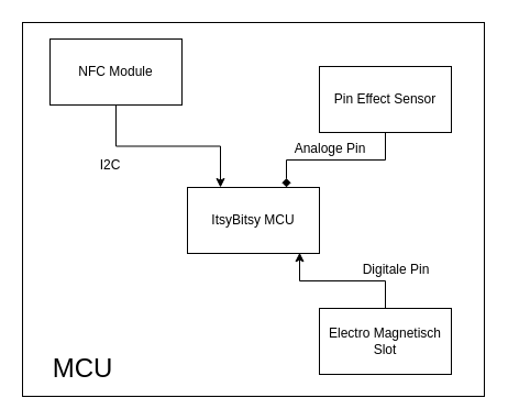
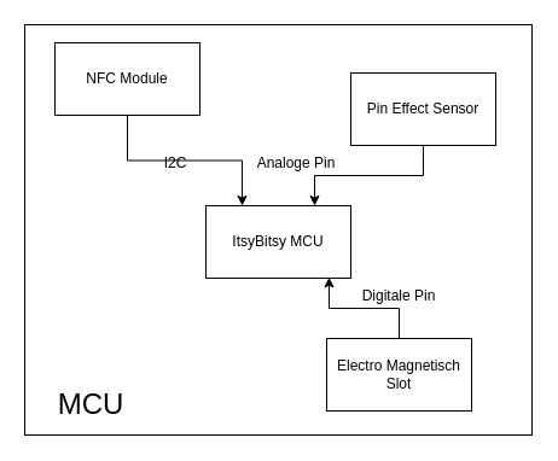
- <mxCell id="10" value="Analoge Pin" style="text;html=1;align=center;verticalAlign=middle;whiteSpace=wrap;rounded=0;" vertex="1" parent="1"><mxGeometry x="265" y="120" width="70" height="30" as="geometry" /></mxCell>
+ <mxCell id="10" value="Analoge Pin" style="text;html=1;align=center;verticalAlign=middle;whiteSpace=wrap;rounded=0;" vertex="1" parent="1"><mxGeometry x="210" y="120" width="70" height="30" as="geometry" /></mxCell>
- <mxCell id="9" value="I2C" style="text;html=1;align=center;verticalAlign=middle;whiteSpace=wrap;rounded=0;" vertex="1" parent="1"><mxGeometry x="70" y="135" width="60" height="30" as="geometry" /></mxCell>
+ <mxCell id="9" value="I2C" style="text;html=1;align=center;verticalAlign=middle;whiteSpace=wrap;rounded=0;" vertex="1" parent="1"><mxGeometry x="115" y="120" width="60" height="30" as="geometry" /></mxCell>
- <mxCell id="6" style="edgeStyle=orthogonalEdgeStyle;rounded=0;orthogonalLoop=1;jettySize=auto;html=1;exitX=0.5;exitY=1;exitDx=0;exitDy=0;entryX=0.75;entryY=0;entryDx=0;entryDy=0;endArrow=diamond;" edge="1" parent="1" source="7" target="8"><mxGeometry relative="1" as="geometry" /></mxCell>
+ <mxCell id="6" style="edgeStyle=orthogonalEdgeStyle;rounded=0;orthogonalLoop=1;jettySize=auto;html=1;exitX=0.5;exitY=1;exitDx=0;exitDy=0;entryX=0.75;entryY=0;entryDx=0;entryDy=0;" edge="1" parent="1" source="7" target="8"><mxGeometry relative="1" as="geometry" /></mxCell>
- <mxCell id="13" value="Digitale Pin" style="text;html=1;align=center;verticalAlign=middle;whiteSpace=wrap;rounded=0;" vertex="1" parent="1"><mxGeometry x="325" y="230" width="70" height="30" as="geometry" /></mxCell>
+ <mxCell id="13" value="Digitale Pin" style="text;html=1;align=center;verticalAlign=middle;whiteSpace=wrap;rounded=0;" vertex="1" parent="1"><mxGeometry x="295" y="230" width="70" height="30" as="geometry" /></mxCell>
- <mxCell id="11" value="Electro Magnetisch Slot" style="rounded=0;whiteSpace=wrap;html=1;" vertex="1" parent="1"><mxGeometry x="290" y="280" width="120" height="60" as="geometry" /></mxCell>
+ <mxCell id="11" value="Electro Magnetisch Slot" style="rounded=0;whiteSpace=wrap;html=1;" vertex="1" parent="1"><mxGeometry x="270" y="280" width="120" height="60" as="geometry" /></mxCell>
